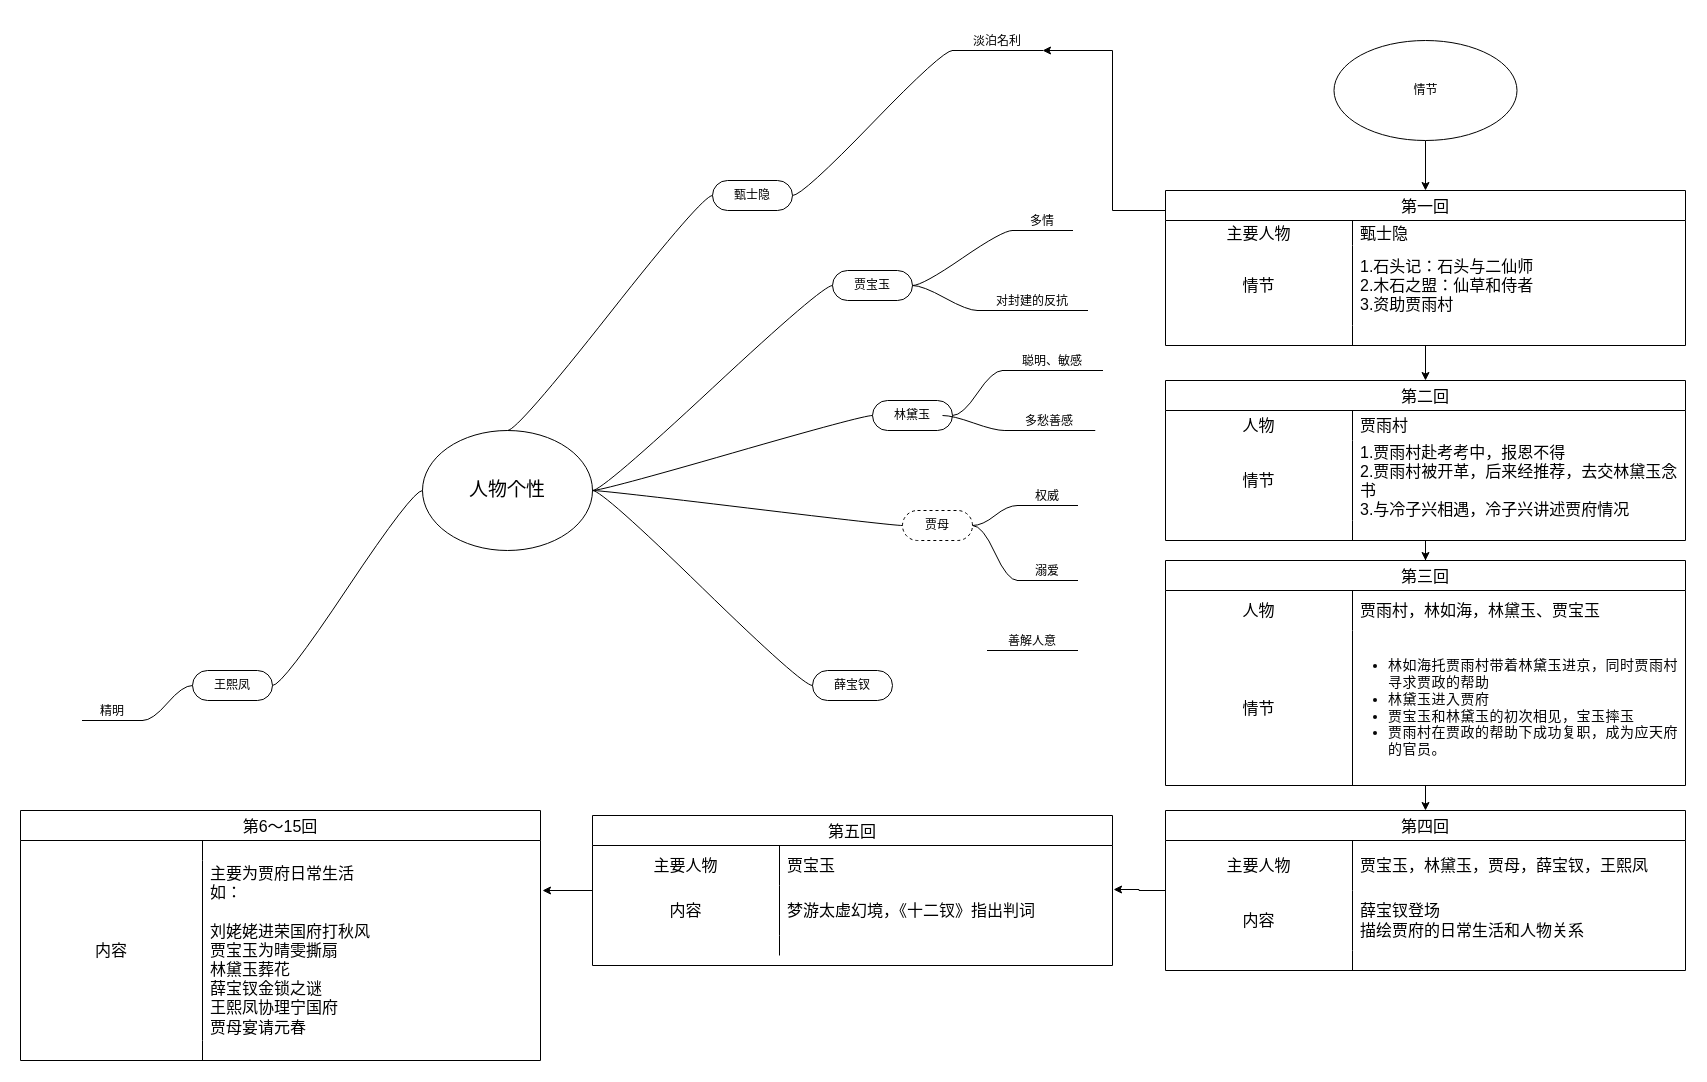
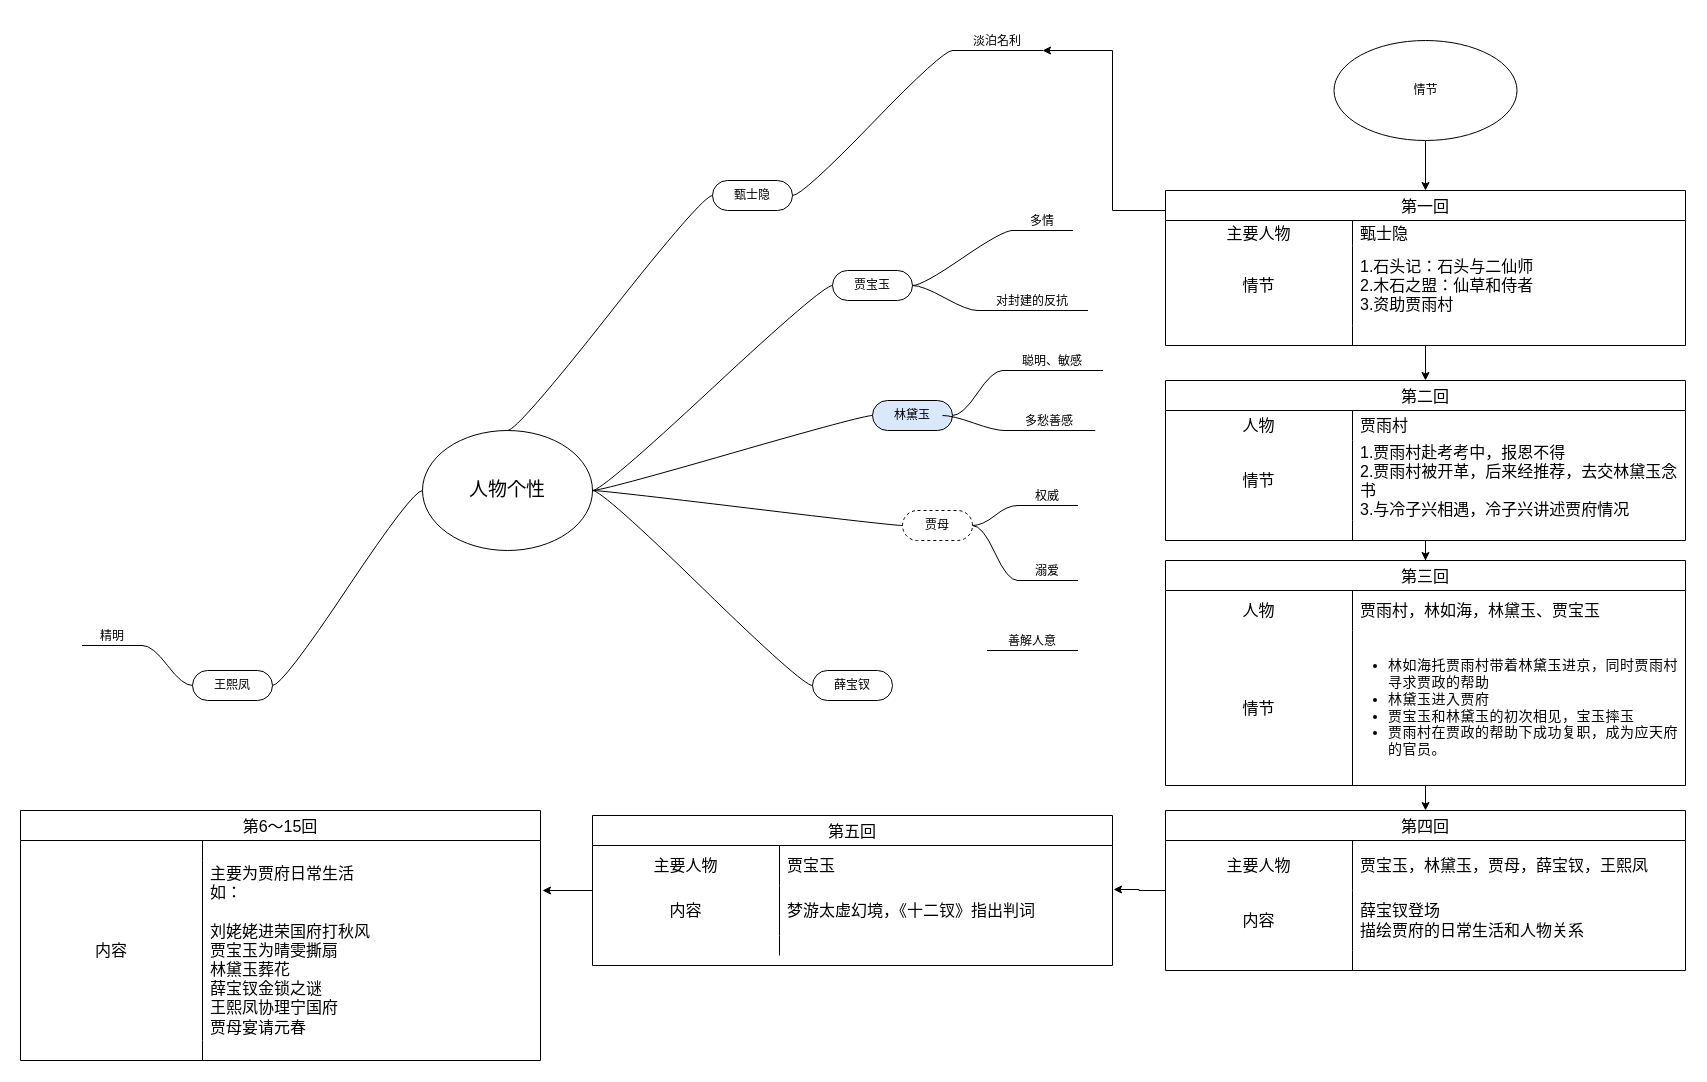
- <mxCell id="75" value="林黛玉" style="whiteSpace=wrap;html=1;rounded=1;arcSize=50;align=center;verticalAlign=middle;strokeWidth=1;autosize=1;spacing=4;treeFolding=1;treeMoving=1;newEdgeStyle={&quot;edgeStyle&quot;:&quot;entityRelationEdgeStyle&quot;,&quot;startArrow&quot;:&quot;none&quot;,&quot;endArrow&quot;:&quot;none&quot;,&quot;segment&quot;:10,&quot;curved&quot;:1,&quot;sourcePerimeterSpacing&quot;:0,&quot;targetPerimeterSpacing&quot;:0};" parent="1" vertex="1"><mxGeometry x="872" y="400" width="80" height="30" as="geometry" /></mxCell>
+ <mxCell id="75" value="林黛玉" style="whiteSpace=wrap;html=1;rounded=1;arcSize=50;align=center;verticalAlign=middle;strokeWidth=1;autosize=1;spacing=4;treeFolding=1;treeMoving=1;newEdgeStyle={&quot;edgeStyle&quot;:&quot;entityRelationEdgeStyle&quot;,&quot;startArrow&quot;:&quot;none&quot;,&quot;endArrow&quot;:&quot;none&quot;,&quot;segment&quot;:10,&quot;curved&quot;:1,&quot;sourcePerimeterSpacing&quot;:0,&quot;targetPerimeterSpacing&quot;:0};fillColor=#dae8fc;" parent="1" vertex="1"><mxGeometry x="872" y="400" width="80" height="30" as="geometry" /></mxCell>
- <mxCell id="95" value="精明" style="whiteSpace=wrap;html=1;shape=partialRectangle;top=0;left=0;bottom=1;right=0;points=[[0,1],[1,1]];fillColor=none;align=center;verticalAlign=bottom;routingCenterY=0.5;snapToPoint=1;recursiveResize=0;autosize=1;treeFolding=1;treeMoving=1;newEdgeStyle={&quot;edgeStyle&quot;:&quot;entityRelationEdgeStyle&quot;,&quot;startArrow&quot;:&quot;none&quot;,&quot;endArrow&quot;:&quot;none&quot;,&quot;segment&quot;:10,&quot;curved&quot;:1,&quot;sourcePerimeterSpacing&quot;:0,&quot;targetPerimeterSpacing&quot;:0};" parent="1" vertex="1"><mxGeometry x="82" y="690" width="60" height="30" as="geometry" /></mxCell>
+ <mxCell id="95" value="精明" style="whiteSpace=wrap;html=1;shape=partialRectangle;top=0;left=0;bottom=1;right=0;points=[[0,1],[1,1]];fillColor=none;align=center;verticalAlign=bottom;routingCenterY=0.5;snapToPoint=1;recursiveResize=0;autosize=1;treeFolding=1;treeMoving=1;newEdgeStyle={&quot;edgeStyle&quot;:&quot;entityRelationEdgeStyle&quot;,&quot;startArrow&quot;:&quot;none&quot;,&quot;endArrow&quot;:&quot;none&quot;,&quot;segment&quot;:10,&quot;curved&quot;:1,&quot;sourcePerimeterSpacing&quot;:0,&quot;targetPerimeterSpacing&quot;:0};" parent="1" vertex="1"><mxGeometry x="82" y="615" width="60" height="30" as="geometry" /></mxCell>
